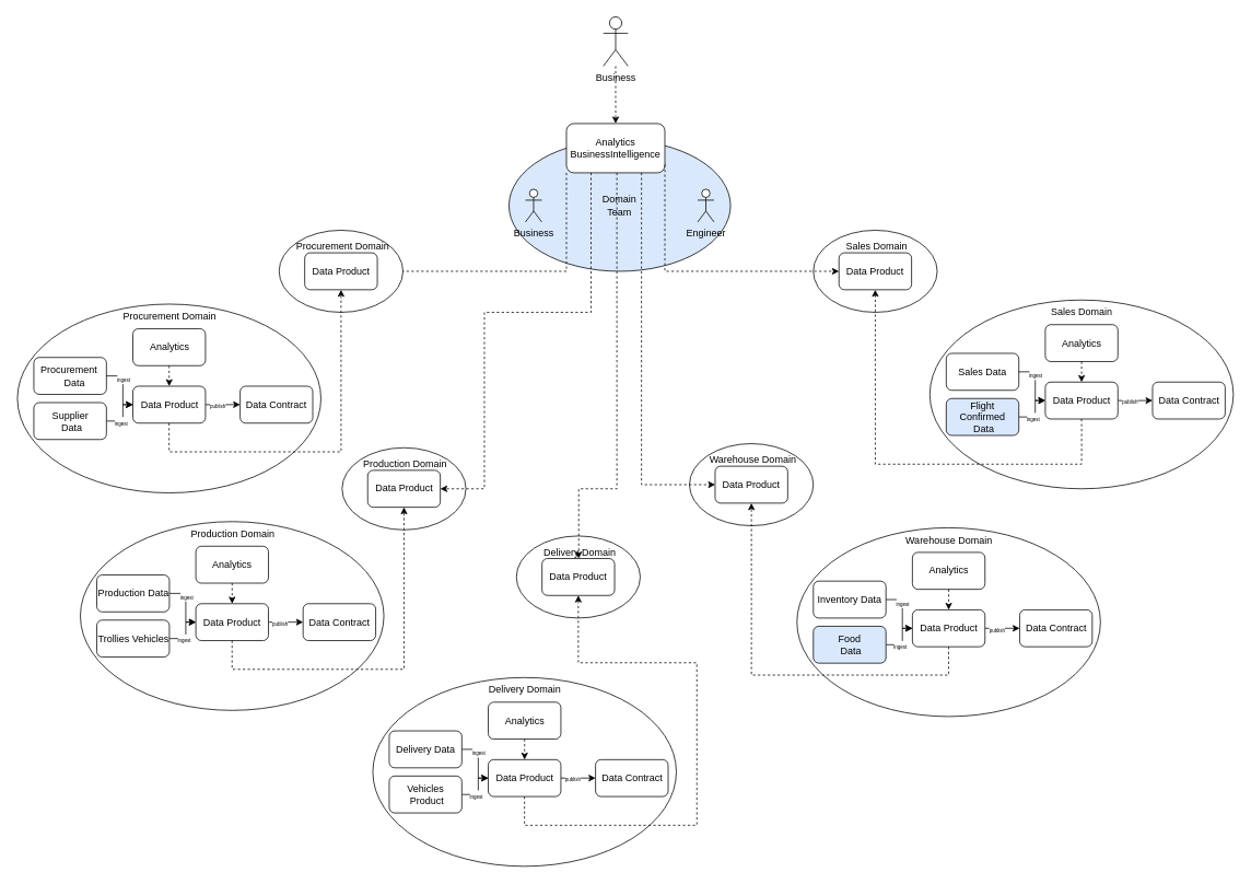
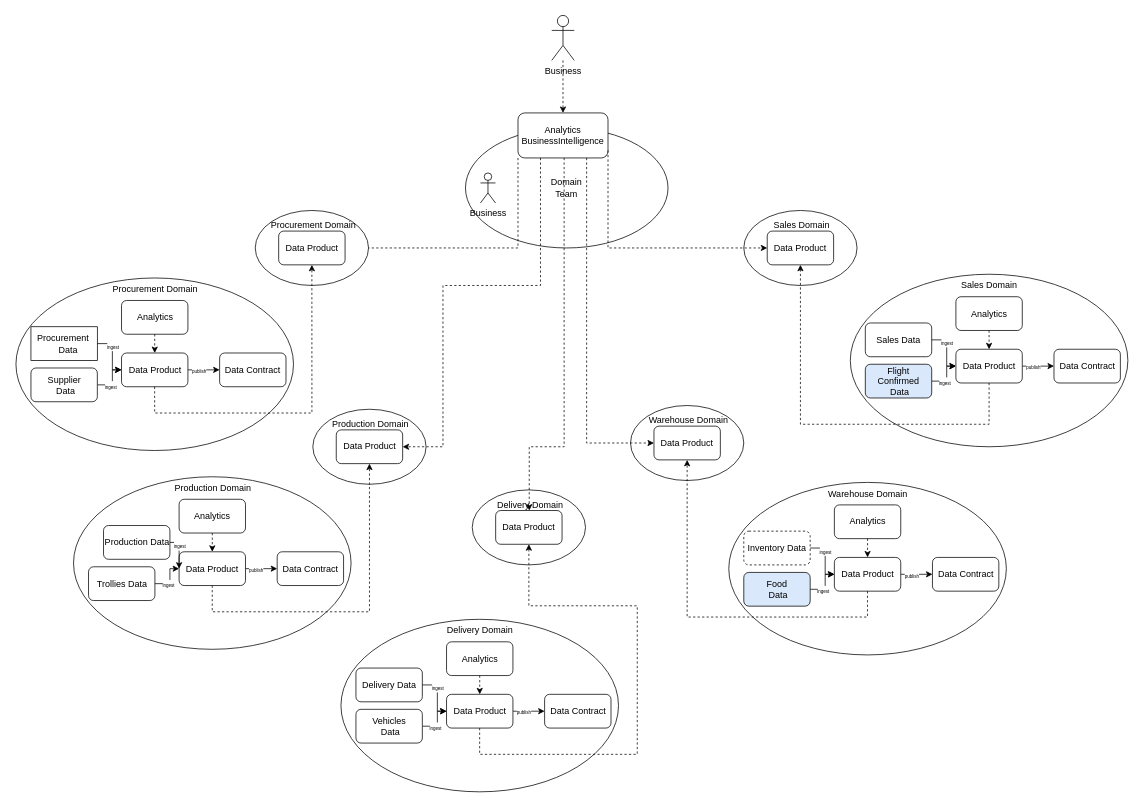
- <mxCell id="3" value="Domain&lt;br&gt;Team" style="ellipse;whiteSpace=wrap;html=1;fillColor=#dae8fc;" vertex="1" parent="1"><mxGeometry x="620" y="170" width="270" height="160" as="geometry" /></mxCell>
+ <mxCell id="3" value="Domain&lt;br&gt;Team" style="ellipse;whiteSpace=wrap;html=1;" vertex="1" parent="1"><mxGeometry x="620" y="170" width="270" height="160" as="geometry" /></mxCell>
- <mxCell id="7" value="Engineer" style="shape=umlActor;verticalLabelPosition=bottom;verticalAlign=top;html=1;outlineConnect=0;" vertex="1" parent="1"><mxGeometry x="850" y="230" width="20" height="40" as="geometry" /></mxCell>
- <mxCell id="91" value="Procurement&lt;span lang=&quot;en-US&quot;&gt;&amp;nbsp; &amp;nbsp;&amp;nbsp;&lt;/span&gt;&amp;nbsp;Data" style="rounded=1;whiteSpace=wrap;html=1;" vertex="1" parent="1"><mxGeometry x="40.75" y="435" width="88.5" height="45" as="geometry" /></mxCell>
+ <mxCell id="91" value="Procurement&lt;span lang=&quot;en-US&quot;&gt;&amp;nbsp; &amp;nbsp;&amp;nbsp;&lt;/span&gt;&amp;nbsp;Data" style="whiteSpace=wrap;html=1;rounded=0;" vertex="1" parent="1"><mxGeometry x="40.75" y="435" width="88.5" height="45" as="geometry" /></mxCell>
- <mxCell id="37" value="Production&amp;nbsp;Data" style="rounded=1;whiteSpace=wrap;html=1;" vertex="1" parent="1"><mxGeometry x="117.5" y="700" width="88.5" height="45" as="geometry" /></mxCell>
+ <mxCell id="37" value="Production&amp;nbsp;Data" style="rounded=1;whiteSpace=wrap;html=1;" vertex="1" parent="1"><mxGeometry x="137.5" y="700" width="88.5" height="45" as="geometry" /></mxCell>
- <mxCell id="73" value="Inventory Data" style="rounded=1;whiteSpace=wrap;html=1;" vertex="1" parent="1"><mxGeometry x="991" y="707.5" width="88.5" height="45" as="geometry" /></mxCell>
+ <mxCell id="73" value="Inventory Data" style="rounded=1;whiteSpace=wrap;html=1;dashed=1;" vertex="1" parent="1"><mxGeometry x="991" y="707.5" width="88.5" height="45" as="geometry" /></mxCell>
- <mxCell id="44" value="Trollies Vehicles" style="rounded=1;whiteSpace=wrap;html=1;" vertex="1" parent="1"><mxGeometry x="117.5" y="755" width="88.5" height="45" as="geometry" /></mxCell>
+ <mxCell id="44" value="Trollies Data" style="rounded=1;whiteSpace=wrap;html=1;" vertex="1" parent="1"><mxGeometry x="117.5" y="755" width="88.5" height="45" as="geometry" /></mxCell>
- <mxCell id="62" value="Vehicles&lt;br&gt;&amp;nbsp;Product" style="rounded=1;whiteSpace=wrap;html=1;" vertex="1" parent="1"><mxGeometry x="474" y="945" width="88.5" height="45" as="geometry" /></mxCell>
+ <mxCell id="62" value="Vehicles&lt;br&gt;&amp;nbsp;Data" style="rounded=1;whiteSpace=wrap;html=1;" vertex="1" parent="1"><mxGeometry x="474" y="945" width="88.5" height="45" as="geometry" /></mxCell>
